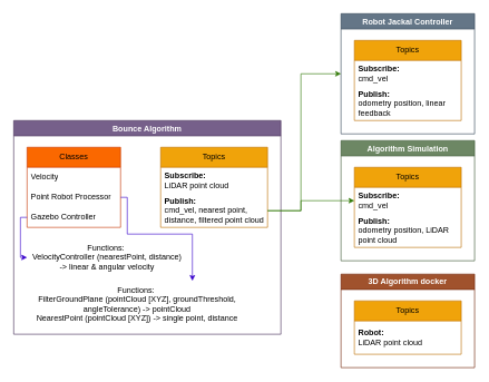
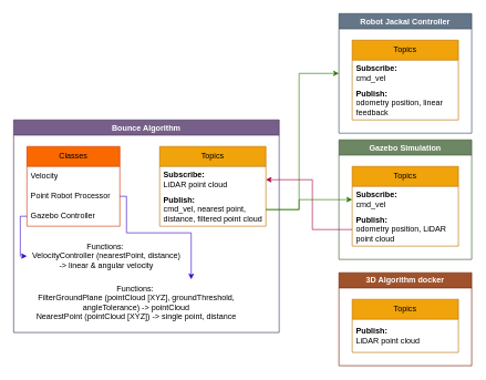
- <mxCell id="14" value="Algorithm Simulation" style="swimlane;whiteSpace=wrap;html=1;fillColor=#6d8764;fontColor=#ffffff;strokeColor=#3A5431;" vertex="1" parent="1"><mxGeometry x="510" y="210" width="200" height="180" as="geometry" /></mxCell>
+ <mxCell id="14" value="Gazebo Simulation" style="swimlane;whiteSpace=wrap;html=1;fillColor=#6d8764;fontColor=#ffffff;strokeColor=#3A5431;" vertex="1" parent="1"><mxGeometry x="510" y="210" width="200" height="180" as="geometry" /></mxCell>
+ <mxCell id="25" style="edgeStyle=orthogonalEdgeStyle;rounded=0;orthogonalLoop=1;jettySize=auto;html=1;exitX=0;exitY=0.5;exitDx=0;exitDy=0;entryX=1;entryY=0.5;entryDx=0;entryDy=0;fillColor=#d80073;strokeColor=#A50040;" edge="1" parent="1" source="17" target="12"><mxGeometry relative="1" as="geometry"><Array as="points"><mxPoint x="470" y="345" /><mxPoint x="470" y="270" /></Array></mxGeometry></mxCell>
- <mxCell id="24" value="&lt;b&gt;Robot:&lt;/b&gt;&lt;br&gt;LiDAR point cloud&amp;nbsp;" style="text;strokeColor=none;fillColor=none;align=left;verticalAlign=middle;spacingLeft=4;spacingRight=4;overflow=hidden;points=[[0,0.5],[1,0.5]];portConstraint=eastwest;rotatable=0;whiteSpace=wrap;html=1;" vertex="1" parent="23"><mxGeometry y="30" width="160" height="50" as="geometry" /></mxCell>
+ <mxCell id="24" value="&lt;b&gt;Publish:&lt;/b&gt;&lt;br&gt;LiDAR point cloud&amp;nbsp;" style="text;strokeColor=none;fillColor=none;align=left;verticalAlign=middle;spacingLeft=4;spacingRight=4;overflow=hidden;points=[[0,0.5],[1,0.5]];portConstraint=eastwest;rotatable=0;whiteSpace=wrap;html=1;" vertex="1" parent="23"><mxGeometry y="30" width="160" height="50" as="geometry" /></mxCell>
